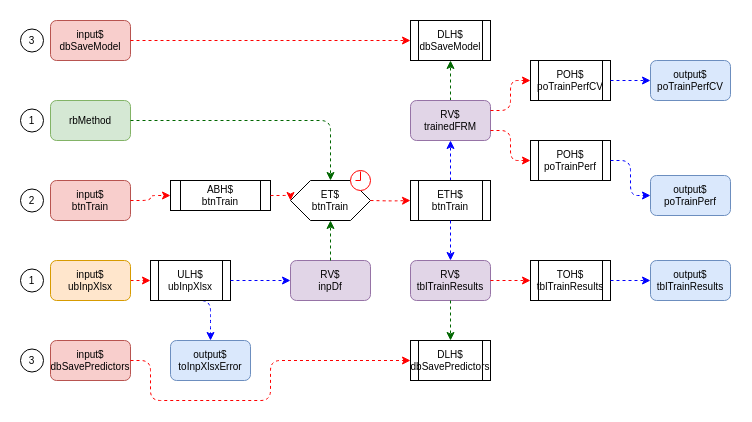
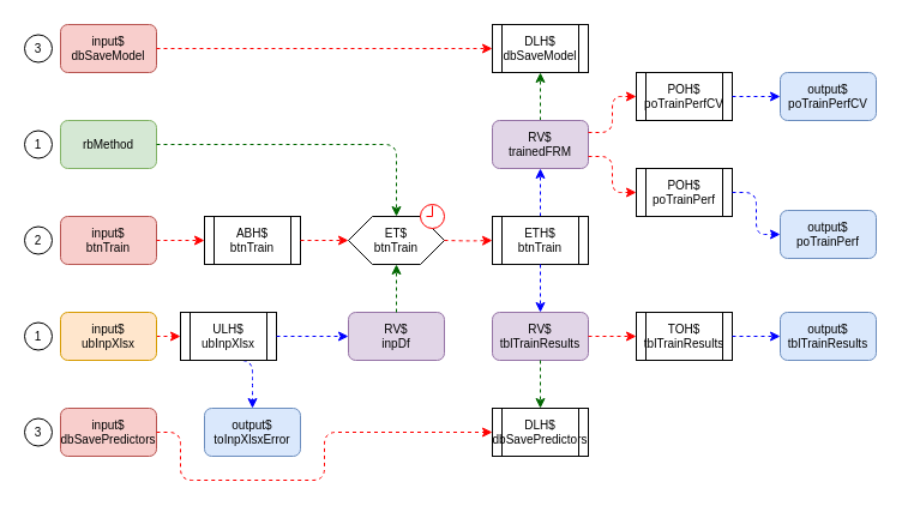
- <mxCell id="8" value="ABH$&lt;br style=&quot;border-color: var(--border-color); font-size: 10px;&quot;&gt;btnTrain" style="shape=process;whiteSpace=wrap;html=1;backgroundOutline=1;fontSize=10;" parent="1" vertex="1"><mxGeometry x="170" y="180" width="100" height="30" as="geometry" /></mxCell>
+ <mxCell id="8" value="ABH$&lt;br style=&quot;border-color: var(--border-color); font-size: 10px;&quot;&gt;btnTrain" style="shape=process;whiteSpace=wrap;html=1;backgroundOutline=1;fontSize=10;" parent="1" vertex="1"><mxGeometry x="170" y="180" width="80" height="40" as="geometry" /></mxCell>
